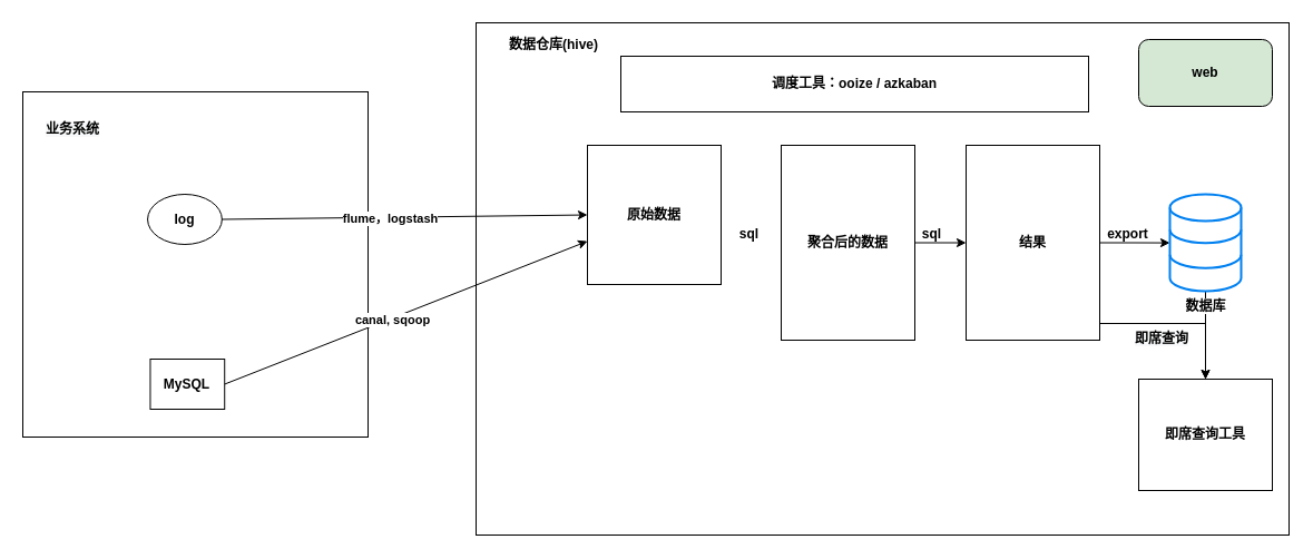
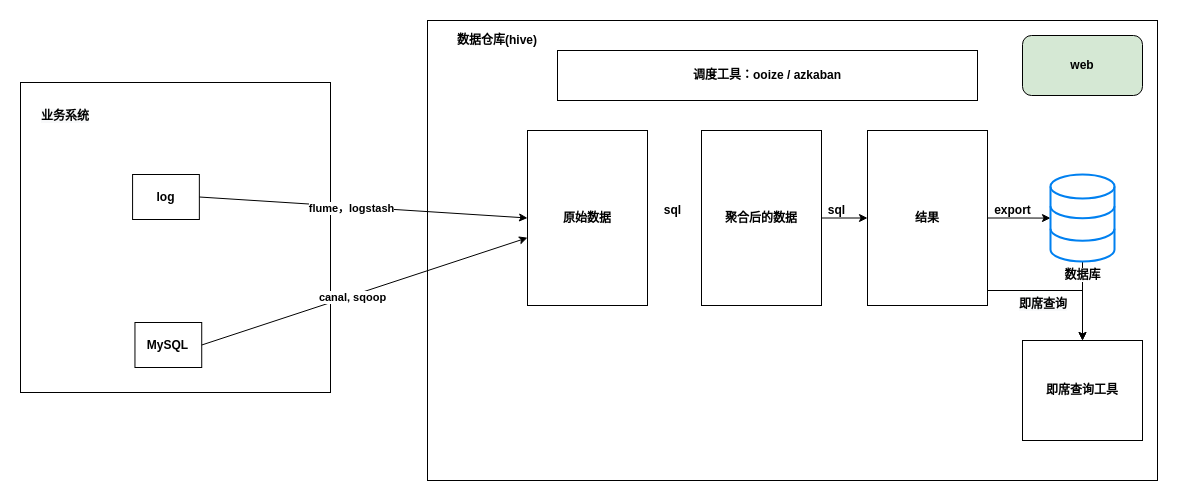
- <mxCell id="4" value="&lt;b&gt;原始数据&lt;/b&gt;" style="rounded=0;whiteSpace=wrap;html=1;" parent="1" vertex="1"><mxGeometry x="527" y="130" width="120" height="125" as="geometry" /></mxCell>
+ <mxCell id="4" value="&lt;b&gt;原始数据&lt;/b&gt;" style="rounded=0;whiteSpace=wrap;html=1;" parent="1" vertex="1"><mxGeometry x="527" y="130" width="120" height="175" as="geometry" /></mxCell>
- <mxCell id="13" value="&lt;b&gt;log&lt;/b&gt;" style="ellipse;whiteSpace=wrap;html=1;" parent="11" vertex="1"><mxGeometry x="112.077" y="92" width="66.769" height="45" as="geometry" /></mxCell>
+ <mxCell id="13" value="&lt;b&gt;log&lt;/b&gt;" style="rounded=0;whiteSpace=wrap;html=1;" parent="11" vertex="1"><mxGeometry x="112.077" y="92" width="66.769" height="45" as="geometry" /></mxCell>
